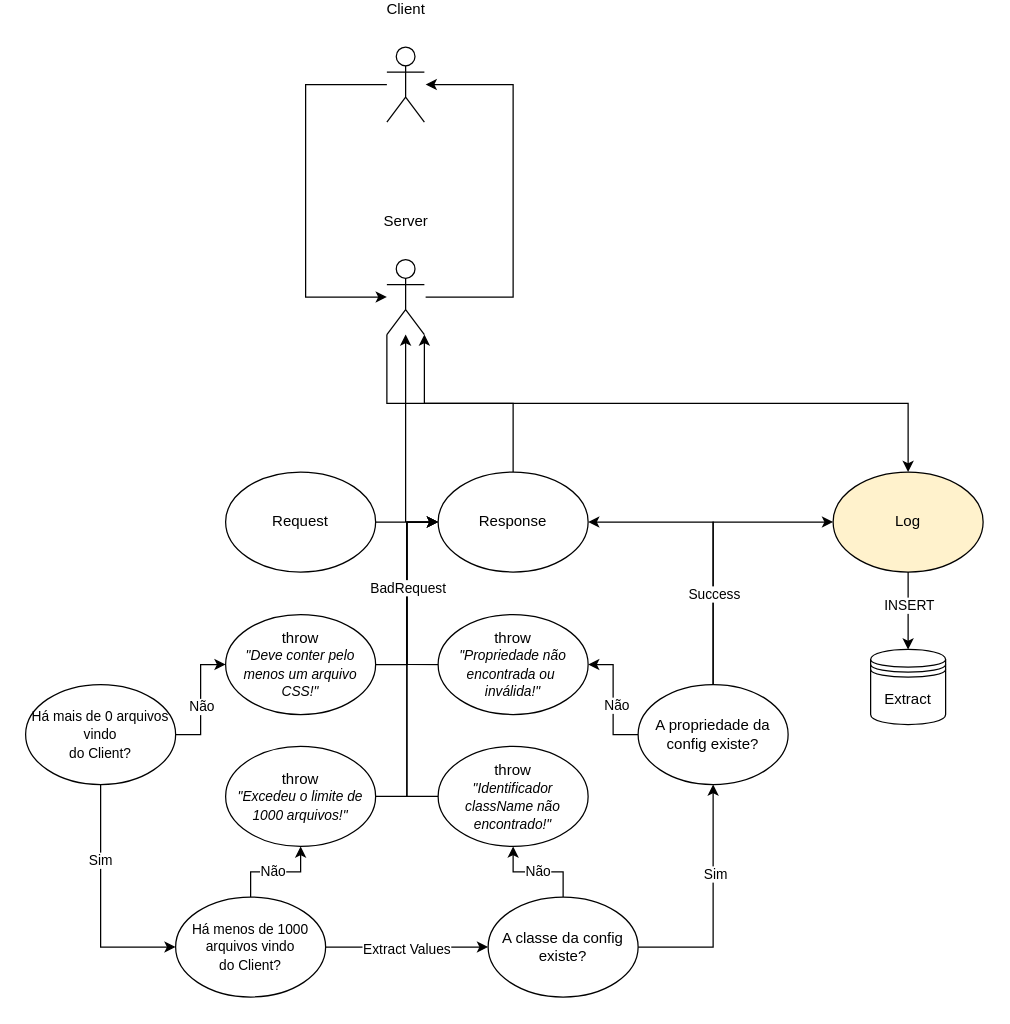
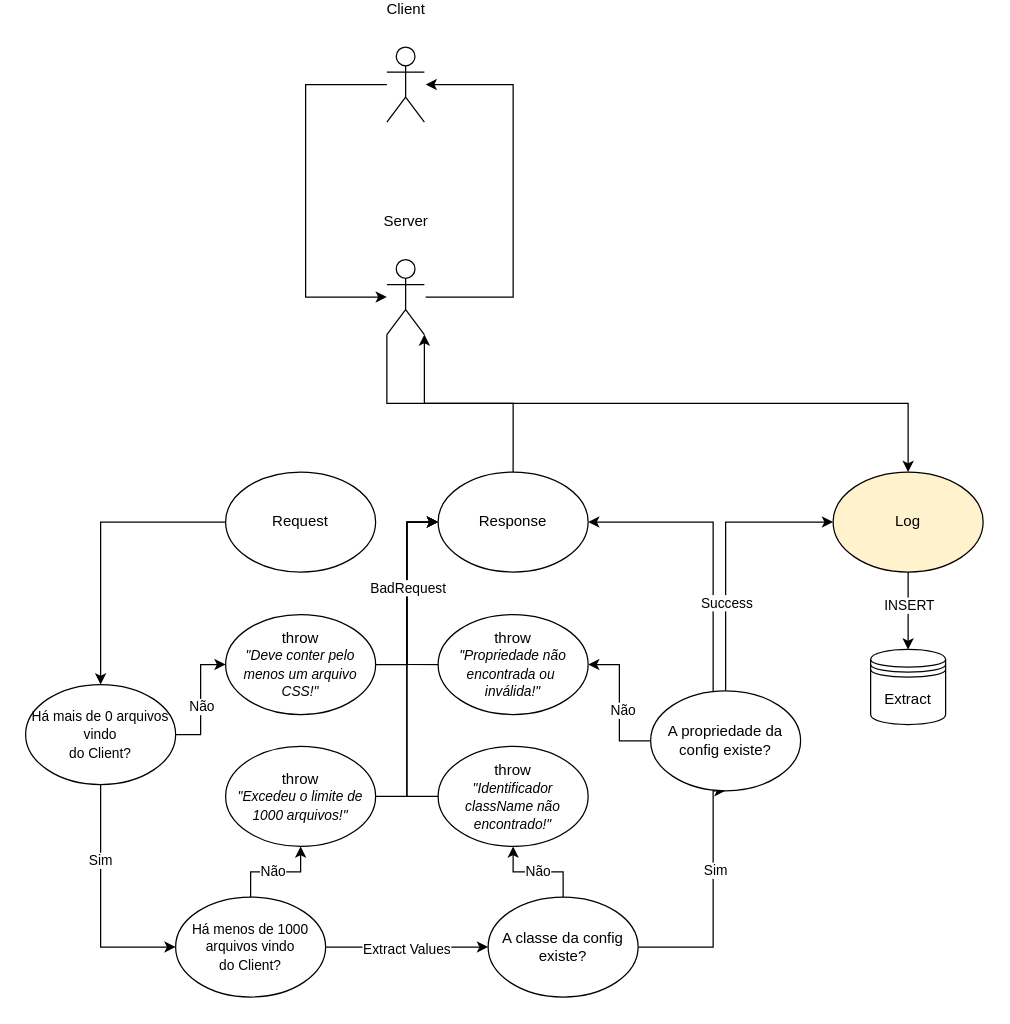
- <mxCell id="43" style="edgeStyle=orthogonalEdgeStyle;rounded=0;orthogonalLoop=1;jettySize=auto;html=1;" edge="1" parent="1" source="44" target="40"><mxGeometry relative="1" as="geometry" /></mxCell>
+ <mxCell id="43" style="edgeStyle=orthogonalEdgeStyle;rounded=0;orthogonalLoop=1;jettySize=auto;html=1;" edge="1" parent="1" source="44" target="12"><mxGeometry relative="1" as="geometry" /></mxCell>
- <mxCell id="34" value="A propriedade da config existe?" style="ellipse;whiteSpace=wrap;html=1;" vertex="1" parent="1"><mxGeometry x="510" y="530" width="120" height="80" as="geometry" /></mxCell>
+ <mxCell id="34" value="A propriedade da config existe?" style="ellipse;whiteSpace=wrap;html=1;" vertex="1" parent="1"><mxGeometry x="520" y="535" width="120" height="80" as="geometry" /></mxCell>
